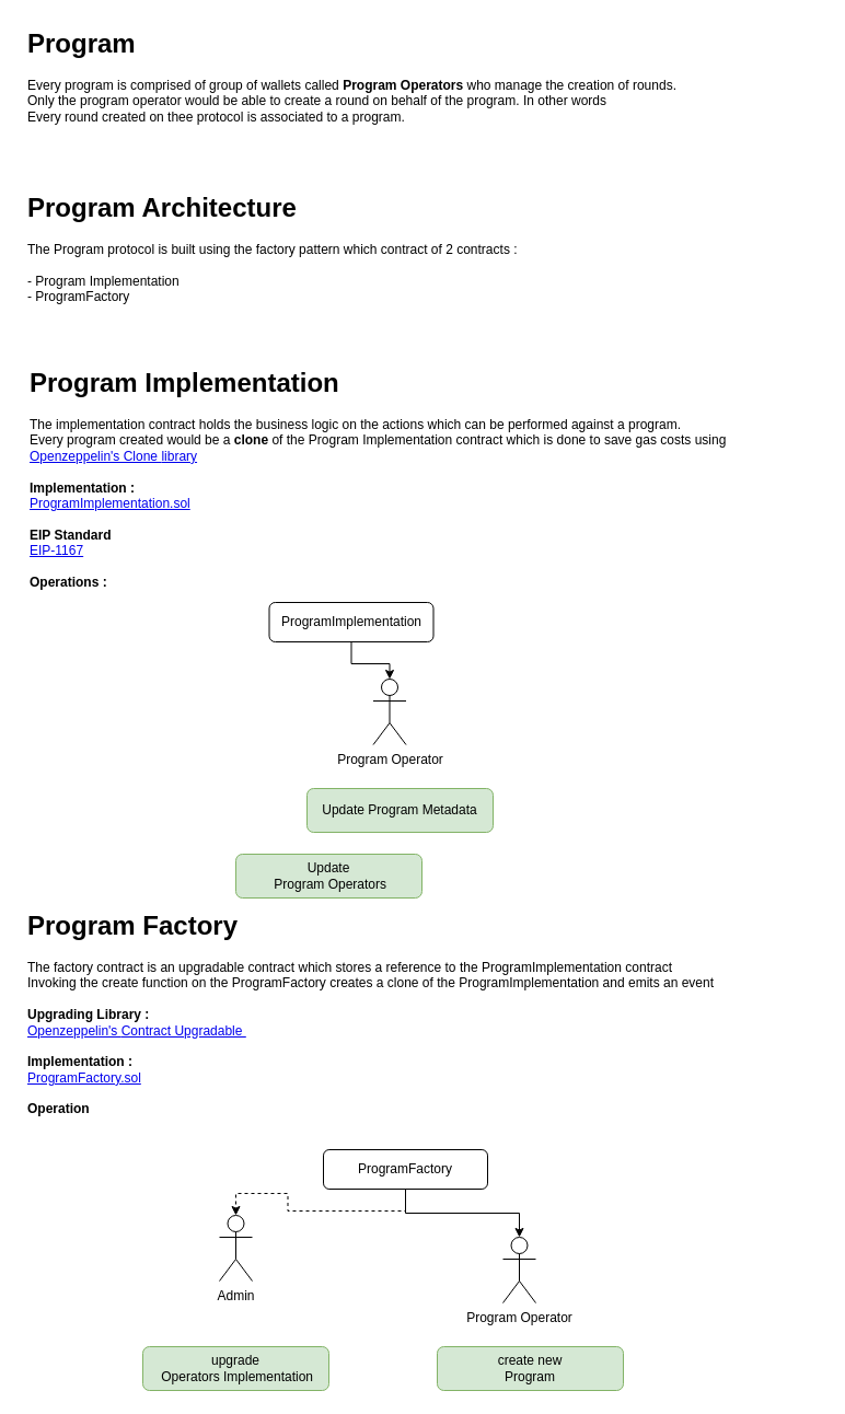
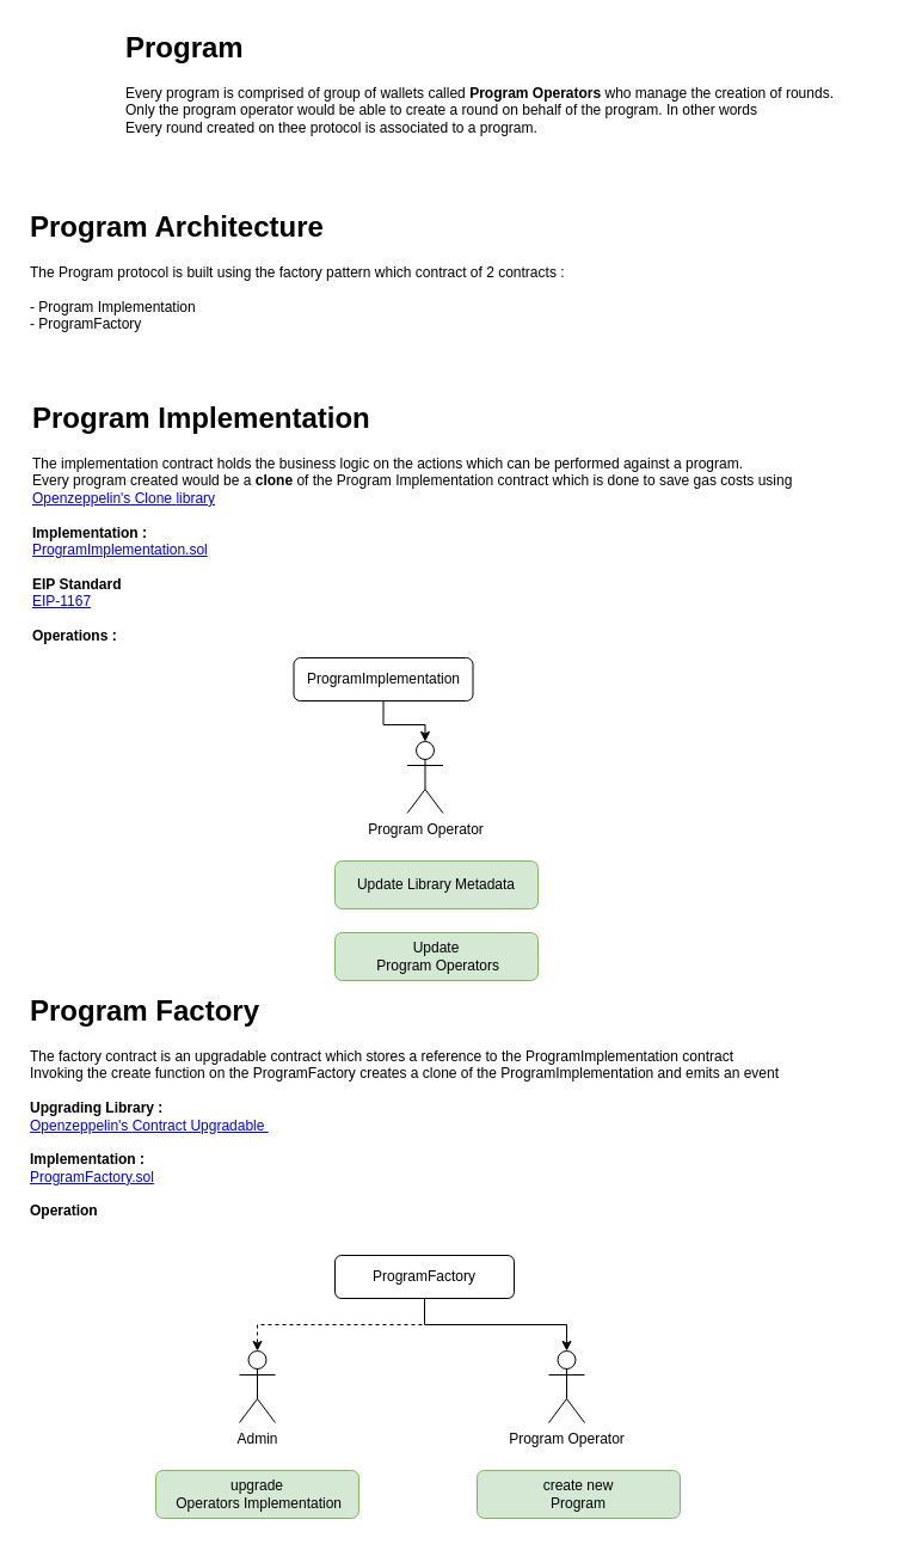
- <mxCell id="2" value="&lt;h1&gt;&lt;span style=&quot;background-color: initial;&quot;&gt;Program&lt;/span&gt;&lt;/h1&gt;&lt;div&gt;Every program is comprised of group of wallets called &lt;b&gt;Program Operators&lt;/b&gt; who manage the creation of rounds.&amp;nbsp;&lt;/div&gt;&lt;div&gt;Only the program operator would be able to create a round on behalf of the program. In other words&amp;nbsp;&lt;/div&gt;Every round created on thee protocol is associated to a program." style="text;html=1;strokeColor=none;fillColor=none;spacing=5;spacingTop=-20;whiteSpace=wrap;overflow=hidden;rounded=0;" parent="1" vertex="1"><mxGeometry x="20" y="20" width="660" height="120" as="geometry" /></mxCell>
+ <mxCell id="2" value="&lt;h1&gt;&lt;span style=&quot;background-color: initial;&quot;&gt;Program&lt;/span&gt;&lt;/h1&gt;&lt;div&gt;Every program is comprised of group of wallets called &lt;b&gt;Program Operators&lt;/b&gt; who manage the creation of rounds.&amp;nbsp;&lt;/div&gt;&lt;div&gt;Only the program operator would be able to create a round on behalf of the program. In other words&amp;nbsp;&lt;/div&gt;Every round created on thee protocol is associated to a program." style="text;html=1;strokeColor=none;fillColor=none;spacing=5;spacingTop=-20;whiteSpace=wrap;overflow=hidden;rounded=0;" parent="1" vertex="1"><mxGeometry x="100" y="20" width="660" height="120" as="geometry" /></mxCell>
- <mxCell id="15" value="Update Program Metadata" style="rounded=1;whiteSpace=wrap;html=1;glass=0;fillColor=#d5e8d4;strokeColor=#82b366;" parent="1" vertex="1"><mxGeometry x="280" y="720" width="170" height="40" as="geometry" /></mxCell>
+ <mxCell id="15" value="Update Library Metadata" style="rounded=1;whiteSpace=wrap;html=1;glass=0;fillColor=#d5e8d4;strokeColor=#82b366;" parent="1" vertex="1"><mxGeometry x="280" y="720" width="170" height="40" as="geometry" /></mxCell>
- <mxCell id="17" value="Update&lt;br style=&quot;border-color: var(--border-color);&quot;&gt;&amp;nbsp;Program Operators" style="rounded=1;whiteSpace=wrap;html=1;glass=0;fillColor=#d5e8d4;strokeColor=#82b366;" parent="1" vertex="1"><mxGeometry x="215" y="780" width="170" height="40" as="geometry" /></mxCell>
+ <mxCell id="17" value="Update&lt;br style=&quot;border-color: var(--border-color);&quot;&gt;&amp;nbsp;Program Operators" style="rounded=1;whiteSpace=wrap;html=1;glass=0;fillColor=#d5e8d4;strokeColor=#82b366;" parent="1" vertex="1"><mxGeometry x="280" y="780" width="170" height="40" as="geometry" /></mxCell>
- <mxCell id="8" value="ProgramFactory" style="rounded=1;whiteSpace=wrap;html=1;fontSize=12;glass=0;strokeWidth=1;shadow=0;" parent="1" vertex="1"><mxGeometry x="295" y="1050" width="150" height="36" as="geometry" /></mxCell>
+ <mxCell id="8" value="ProgramFactory" style="rounded=1;whiteSpace=wrap;html=1;fontSize=12;glass=0;strokeWidth=1;shadow=0;" parent="1" vertex="1"><mxGeometry x="280" y="1050" width="150" height="36" as="geometry" /></mxCell>
- <mxCell id="12" value="Admin" style="shape=umlActor;verticalLabelPosition=bottom;verticalAlign=top;html=1;outlineConnect=0;" parent="1" vertex="1"><mxGeometry x="200" y="1110" width="30" height="60" as="geometry" /></mxCell>
+ <mxCell id="12" value="Admin" style="shape=umlActor;verticalLabelPosition=bottom;verticalAlign=top;html=1;outlineConnect=0;" parent="1" vertex="1"><mxGeometry x="200" y="1130" width="30" height="60" as="geometry" /></mxCell>
